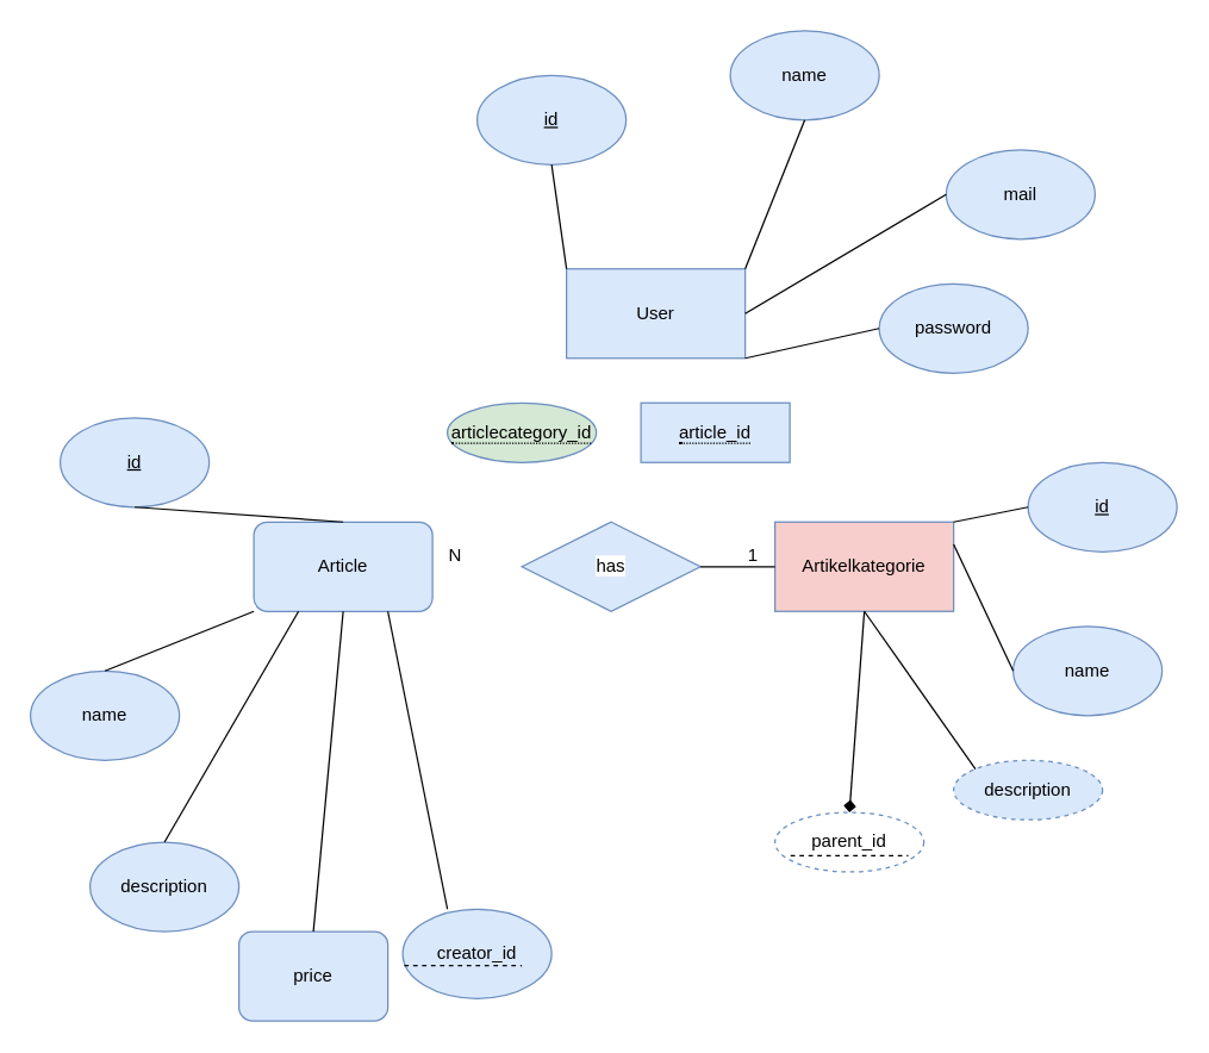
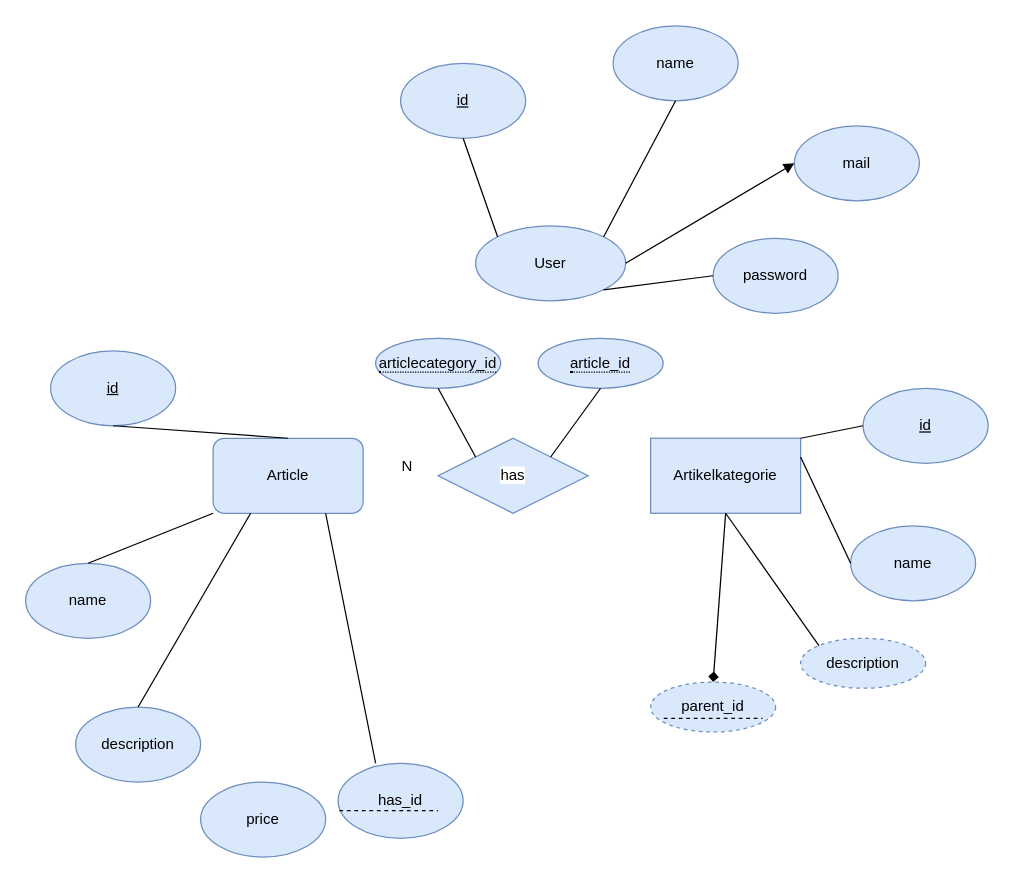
- <mxCell id="9" value="" style="endArrow=none;html=1;rounded=0;entryX=0;entryY=0.5;entryDx=0;entryDy=0;exitX=1;exitY=0.5;exitDx=0;exitDy=0;" edge="1" parent="1" source="2" target="5"><mxGeometry width="50" height="50" relative="1" as="geometry"><mxPoint x="510" y="190" as="sourcePoint" /><mxPoint x="550" y="90" as="targetPoint" /></mxGeometry></mxCell>
+ <mxCell id="9" value="" style="endArrow=block;html=1;rounded=0;entryX=0;entryY=0.5;entryDx=0;entryDy=0;exitX=1;exitY=0.5;exitDx=0;exitDy=0;" edge="1" parent="1" source="2" target="5"><mxGeometry width="50" height="50" relative="1" as="geometry"><mxPoint x="510" y="190" as="sourcePoint" /><mxPoint x="550" y="90" as="targetPoint" /></mxGeometry></mxCell>
- <mxCell id="2" value="User" style="rounded=0;whiteSpace=wrap;html=1;fillColor=#dae8fc;strokeColor=#6c8ebf;" vertex="1" parent="1"><mxGeometry x="380" y="180" width="120" height="60" as="geometry" /></mxCell>
+ <mxCell id="2" value="User" style="ellipse;whiteSpace=wrap;html=1;fillColor=#dae8fc;strokeColor=#6c8ebf;" vertex="1" parent="1"><mxGeometry x="380" y="180" width="120" height="60" as="geometry" /></mxCell>
- <mxCell id="6" value="password" style="ellipse;whiteSpace=wrap;html=1;fillColor=#dae8fc;strokeColor=#6c8ebf;" vertex="1" parent="1"><mxGeometry x="590" y="190" width="100" height="60" as="geometry" /></mxCell>
+ <mxCell id="6" value="password" style="ellipse;whiteSpace=wrap;html=1;fillColor=#dae8fc;strokeColor=#6c8ebf;" vertex="1" parent="1"><mxGeometry x="570" y="190" width="100" height="60" as="geometry" /></mxCell>
- <mxCell id="37" value="&lt;span style=&quot;border-bottom: 1px dotted&quot;&gt;articlecategory_id&lt;/span&gt;" style="ellipse;whiteSpace=wrap;html=1;align=center;fillColor=#d5e8d4;strokeColor=#6c8ebf;" vertex="1" parent="1"><mxGeometry x="300" y="270" width="100" height="40" as="geometry" /></mxCell>
+ <mxCell id="37" value="&lt;span style=&quot;border-bottom: 1px dotted&quot;&gt;articlecategory_id&lt;/span&gt;" style="ellipse;whiteSpace=wrap;html=1;align=center;fillColor=#dae8fc;strokeColor=#6c8ebf;" vertex="1" parent="1"><mxGeometry x="300" y="270" width="100" height="40" as="geometry" /></mxCell>
- <mxCell id="38" value="&lt;span style=&quot;border-bottom: 1px dotted&quot;&gt;article_id&lt;/span&gt;" style="whiteSpace=wrap;html=1;align=center;fillColor=#dae8fc;strokeColor=#6c8ebf;rounded=0;" vertex="1" parent="1"><mxGeometry x="430" y="270" width="100" height="40" as="geometry" /></mxCell>
+ <mxCell id="38" value="&lt;span style=&quot;border-bottom: 1px dotted&quot;&gt;article_id&lt;/span&gt;" style="ellipse;whiteSpace=wrap;html=1;align=center;fillColor=#dae8fc;strokeColor=#6c8ebf;" vertex="1" parent="1"><mxGeometry x="430" y="270" width="100" height="40" as="geometry" /></mxCell>
+ <mxCell id="40" value="" style="endArrow=none;html=1;rounded=0;entryX=1;entryY=0;entryDx=0;entryDy=0;exitX=0.5;exitY=1;exitDx=0;exitDy=0;" edge="1" parent="1" source="38" target="33"><mxGeometry width="50" height="50" relative="1" as="geometry"><mxPoint x="360" y="320" as="sourcePoint" /><mxPoint x="390" y="375" as="targetPoint" /></mxGeometry></mxCell>
+ <mxCell id="39" value="" style="endArrow=none;html=1;rounded=0;entryX=0;entryY=0;entryDx=0;entryDy=0;exitX=0.5;exitY=1;exitDx=0;exitDy=0;" edge="1" parent="1" source="37" target="33"><mxGeometry width="50" height="50" relative="1" as="geometry"><mxPoint x="300" y="390" as="sourcePoint" /><mxPoint x="335" y="519" as="targetPoint" /></mxGeometry></mxCell>
- <mxCell id="36" value="N" style="text;html=1;align=center;verticalAlign=middle;resizable=0;points=[];autosize=1;strokeColor=none;fillColor=none;" vertex="1" parent="1"><mxGeometry x="290" y="358" width="30" height="30" as="geometry" /></mxCell>
+ <mxCell id="36" value="N" style="text;html=1;align=center;verticalAlign=middle;resizable=0;points=[];autosize=1;strokeColor=none;fillColor=none;" vertex="1" parent="1"><mxGeometry x="310" y="358" width="30" height="30" as="geometry" /></mxCell>
- <mxCell id="35" value="1" style="text;html=1;align=center;verticalAlign=middle;resizable=0;points=[];autosize=1;strokeColor=none;fillColor=none;" vertex="1" parent="1"><mxGeometry x="490" y="358" width="30" height="30" as="geometry" /></mxCell>
- <mxCell id="34" value="" style="endArrow=none;html=1;rounded=0;exitX=1;exitY=0.5;exitDx=0;exitDy=0;entryX=0;entryY=0.5;entryDx=0;entryDy=0;" edge="1" parent="1" source="33" target="23"><mxGeometry relative="1" as="geometry"><mxPoint x="450" y="430" as="sourcePoint" /><mxPoint x="510" y="430" as="targetPoint" /></mxGeometry></mxCell>
- <mxCell id="23" value="Artikelkategorie" style="rounded=0;whiteSpace=wrap;html=1;fillColor=#f8cecc;strokeColor=#6c8ebf;" vertex="1" parent="1"><mxGeometry x="520" y="350" width="120" height="60" as="geometry" /></mxCell>
+ <mxCell id="23" value="Artikelkategorie" style="rounded=0;whiteSpace=wrap;html=1;fillColor=#dae8fc;strokeColor=#6c8ebf;" vertex="1" parent="1"><mxGeometry x="520" y="350" width="120" height="60" as="geometry" /></mxCell>
- <mxCell id="20" value="" style="endArrow=none;html=1;rounded=0;entryX=0.5;entryY=0;entryDx=0;entryDy=0;exitX=0.5;exitY=1;exitDx=0;exitDy=0;" edge="1" parent="1" source="11" target="14"><mxGeometry width="50" height="50" relative="1" as="geometry"><mxPoint x="180" y="390" as="sourcePoint" /><mxPoint x="110" y="410" as="targetPoint" /></mxGeometry></mxCell>
- <mxCell id="26" value="parent_id" style="ellipse;whiteSpace=wrap;html=1;align=center;dashed=1;fillColor=#ffffff;strokeColor=#6c8ebf;" vertex="1" parent="1"><mxGeometry x="520" y="545" width="100" height="40" as="geometry" /></mxCell>
+ <mxCell id="26" value="parent_id" style="ellipse;whiteSpace=wrap;html=1;align=center;dashed=1;fillColor=#dae8fc;strokeColor=#6c8ebf;" vertex="1" parent="1"><mxGeometry x="520" y="545" width="100" height="40" as="geometry" /></mxCell>
- <mxCell id="16" value="creator_id" style="ellipse;whiteSpace=wrap;html=1;fillColor=#dae8fc;strokeColor=#6c8ebf;" vertex="1" parent="1"><mxGeometry x="270" y="610" width="100" height="60" as="geometry" /></mxCell>
+ <mxCell id="16" value="has_id" style="ellipse;whiteSpace=wrap;html=1;fillColor=#dae8fc;strokeColor=#6c8ebf;" vertex="1" parent="1"><mxGeometry x="270" y="610" width="100" height="60" as="geometry" /></mxCell>
- <mxCell id="14" value="price" style="whiteSpace=wrap;html=1;fillColor=#dae8fc;strokeColor=#6c8ebf;rounded=1;" vertex="1" parent="1"><mxGeometry x="160" y="625" width="100" height="60" as="geometry" /></mxCell>
+ <mxCell id="14" value="price" style="ellipse;whiteSpace=wrap;html=1;fillColor=#dae8fc;strokeColor=#6c8ebf;" vertex="1" parent="1"><mxGeometry x="160" y="625" width="100" height="60" as="geometry" /></mxCell>
